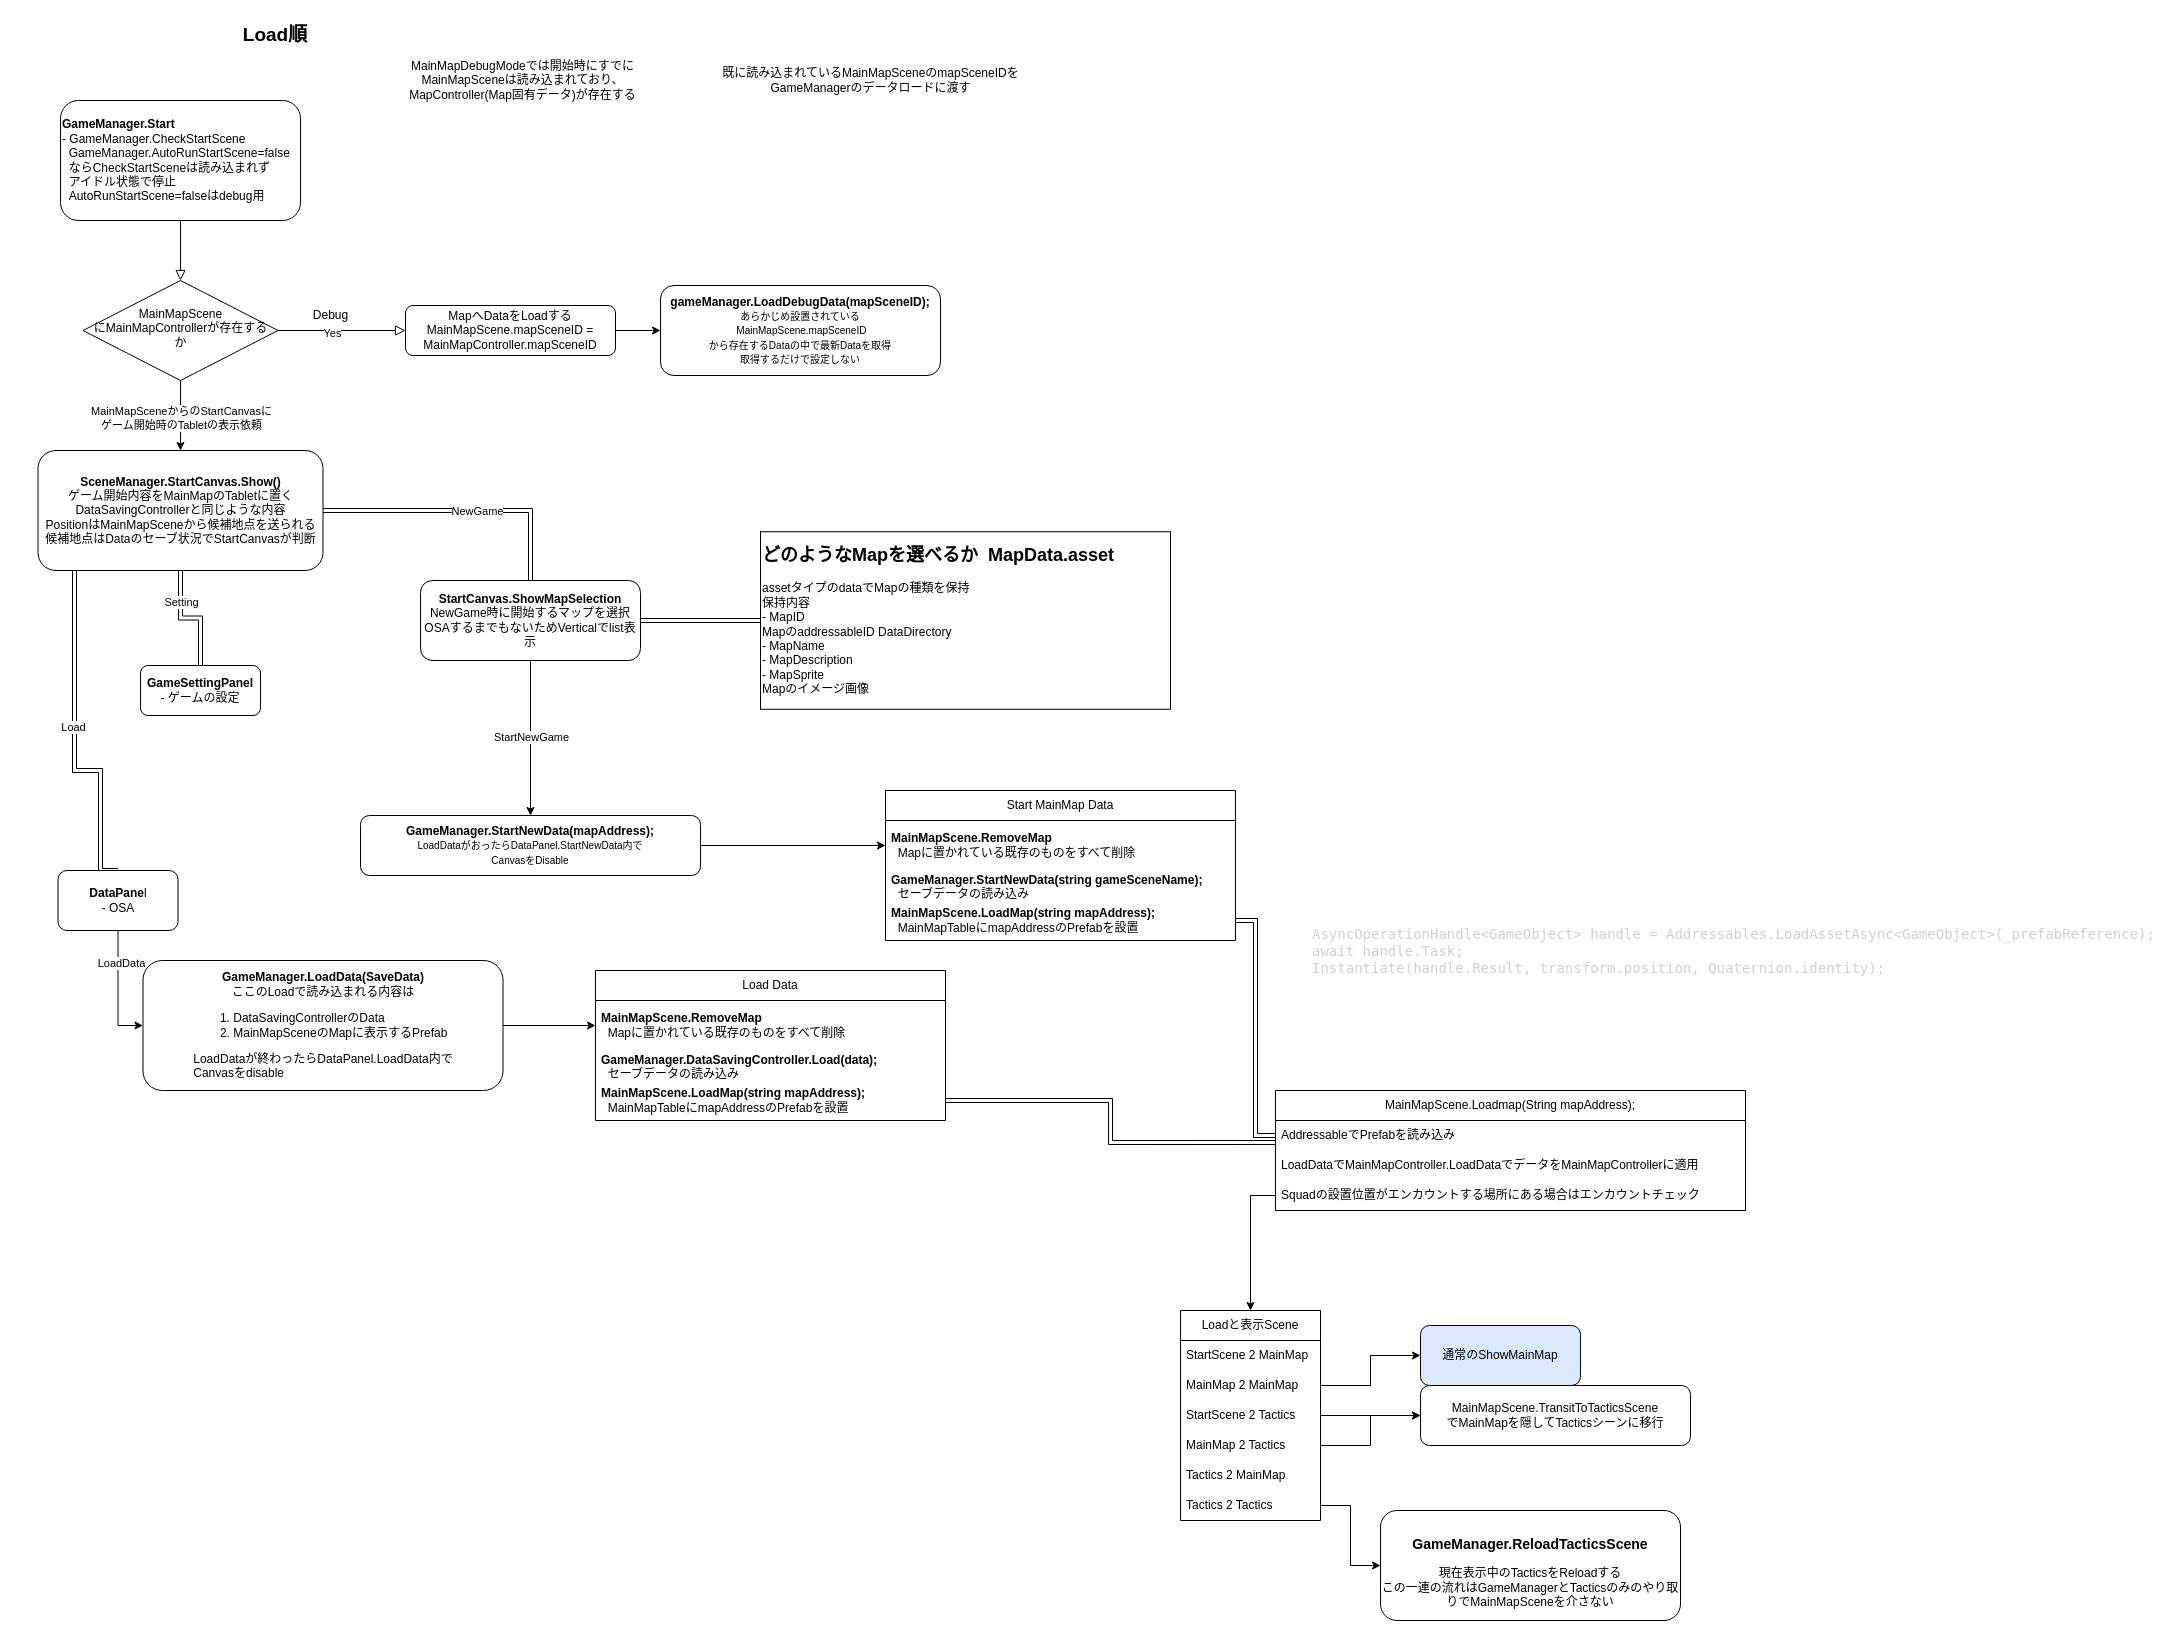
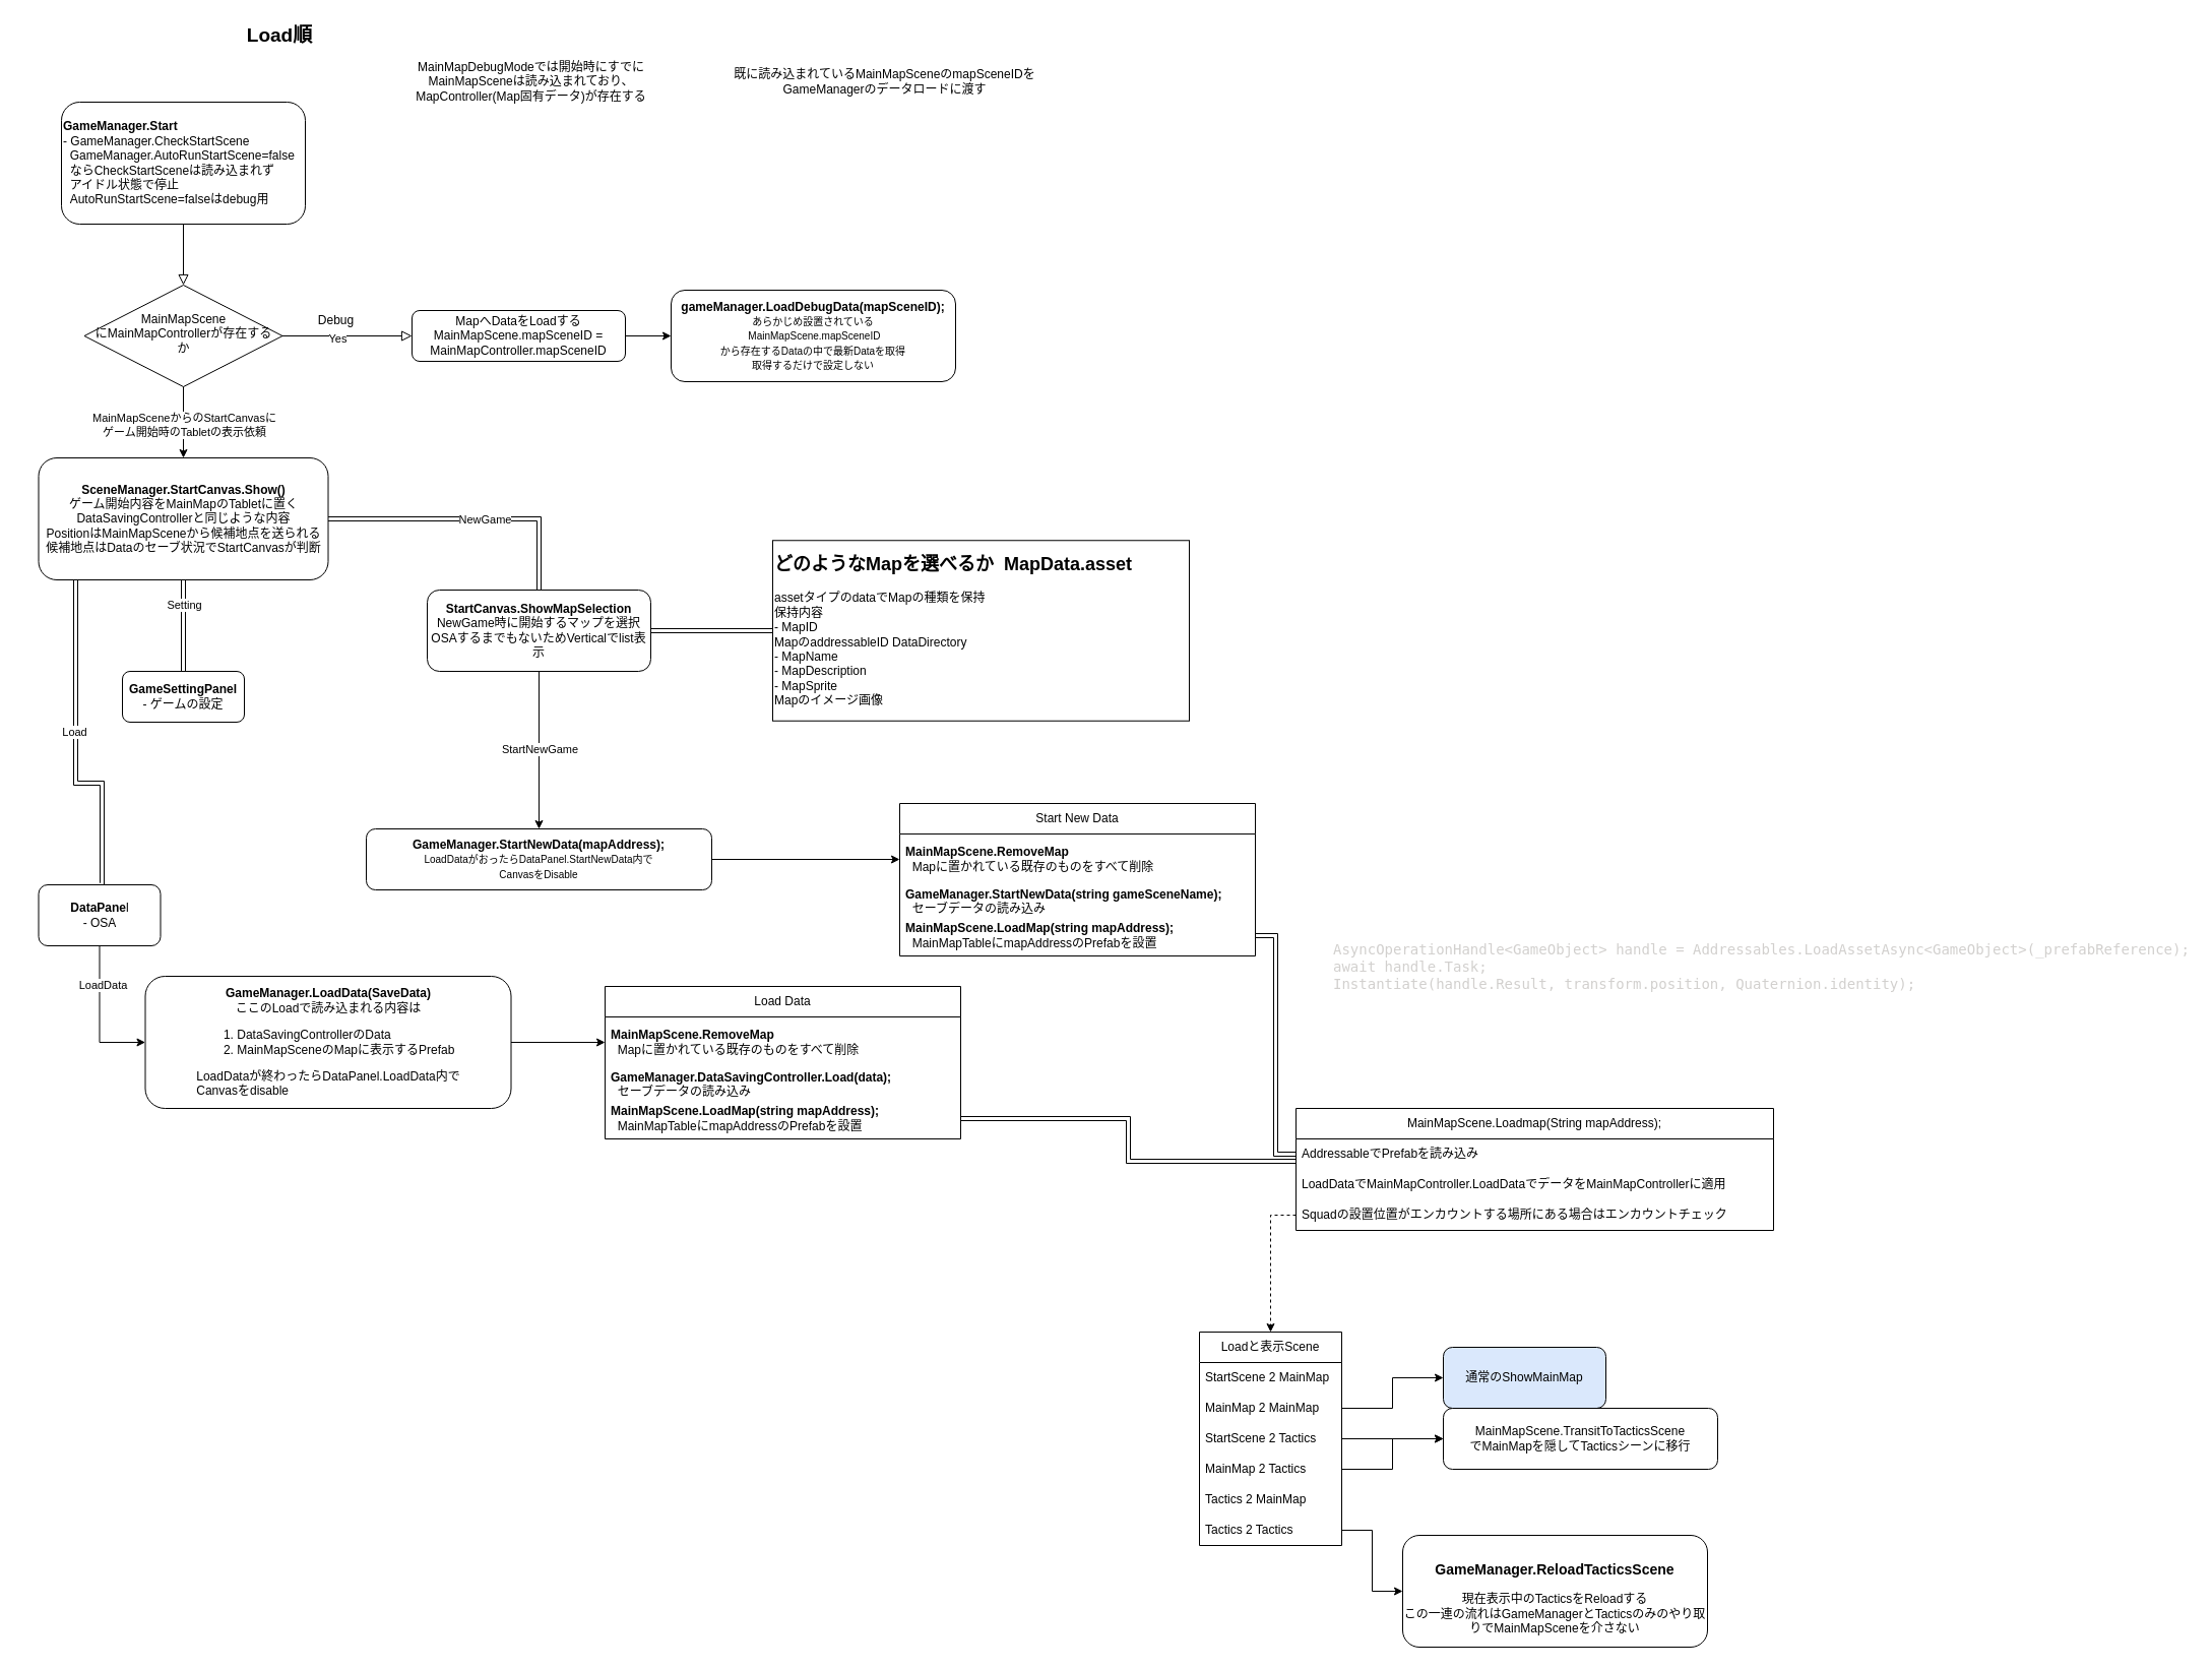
- <mxCell id="22" value="&lt;b&gt;GameSettingPanel&lt;/b&gt;&lt;br&gt;- ゲームの設定" style="whiteSpace=wrap;html=1;rounded=1;" parent="1" vertex="1"><mxGeometry x="140" y="665" width="120" height="50" as="geometry" /></mxCell>
+ <mxCell id="22" value="&lt;b&gt;GameSettingPanel&lt;/b&gt;&lt;br&gt;- ゲームの設定" style="whiteSpace=wrap;html=1;rounded=1;" parent="1" vertex="1"><mxGeometry x="120" y="660" width="120" height="50" as="geometry" /></mxCell>
- <mxCell id="33" value="Start MainMap Data" style="swimlane;fontStyle=0;childLayout=stackLayout;horizontal=1;startSize=30;horizontalStack=0;resizeParent=1;resizeParentMax=0;resizeLast=0;collapsible=1;marginBottom=0;whiteSpace=wrap;html=1;" parent="1" vertex="1"><mxGeometry x="885" y="790" width="350" height="150" as="geometry" /></mxCell>
+ <mxCell id="33" value="Start New Data" style="swimlane;fontStyle=0;childLayout=stackLayout;horizontal=1;startSize=30;horizontalStack=0;resizeParent=1;resizeParentMax=0;resizeLast=0;collapsible=1;marginBottom=0;whiteSpace=wrap;html=1;" parent="1" vertex="1"><mxGeometry x="885" y="790" width="350" height="150" as="geometry" /></mxCell>
- <mxCell id="21" value="&lt;b&gt;DataPane&lt;/b&gt;l&lt;br&gt;- OSA" style="whiteSpace=wrap;html=1;rounded=1;" parent="1" vertex="1"><mxGeometry x="57.5" y="870" width="120" height="60" as="geometry" /></mxCell>
+ <mxCell id="21" value="&lt;b&gt;DataPane&lt;/b&gt;l&lt;br&gt;- OSA" style="whiteSpace=wrap;html=1;rounded=1;" parent="1" vertex="1"><mxGeometry x="37.5" y="870" width="120" height="60" as="geometry" /></mxCell>
- <mxCell id="58" style="edgeStyle=orthogonalEdgeStyle;rounded=0;orthogonalLoop=1;jettySize=auto;html=1;entryX=0.5;entryY=0;entryDx=0;entryDy=0;" edge="1" parent="1" source="41" target="51"><mxGeometry relative="1" as="geometry"><mxPoint x="1650" y="1300" as="targetPoint" /></mxGeometry></mxCell>
+ <mxCell id="58" style="edgeStyle=orthogonalEdgeStyle;rounded=0;orthogonalLoop=1;jettySize=auto;html=1;entryX=0.5;entryY=0;entryDx=0;entryDy=0;dashed=1;" edge="1" parent="1" source="41" target="51"><mxGeometry relative="1" as="geometry"><mxPoint x="1650" y="1300" as="targetPoint" /></mxGeometry></mxCell>
